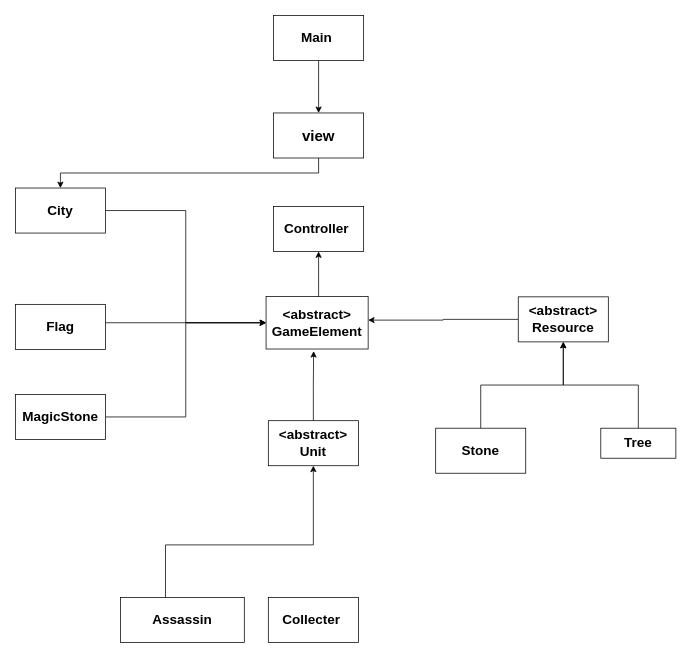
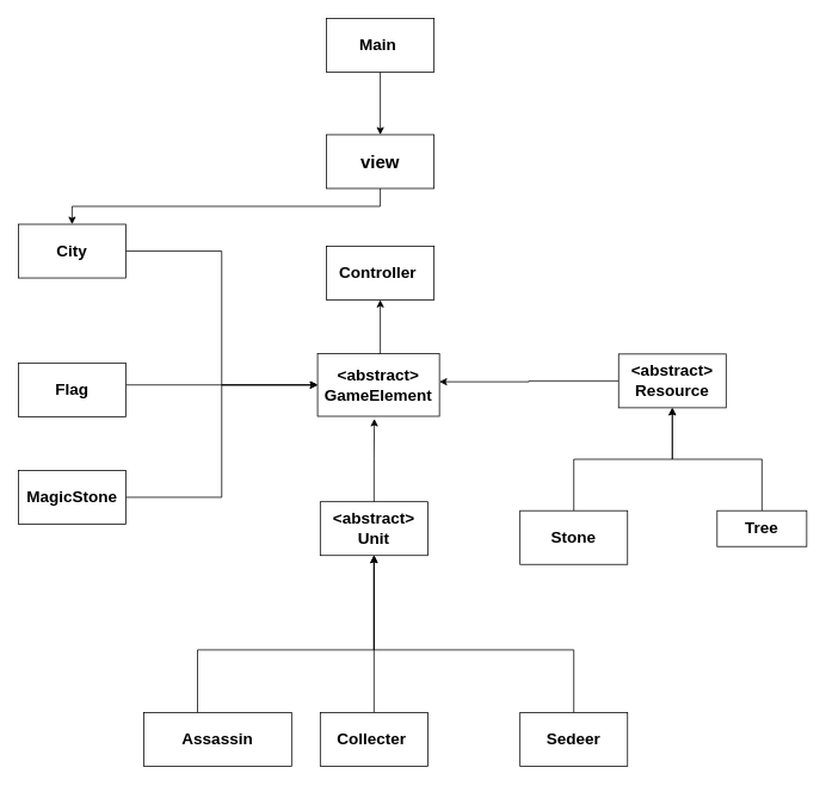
+ <mxCell id="22" style="edgeStyle=orthogonalEdgeStyle;rounded=0;orthogonalLoop=1;jettySize=auto;html=1;entryX=0.5;entryY=1;entryDx=0;entryDy=0;" edge="1" parent="1" source="23" target="17"><mxGeometry relative="1" as="geometry"><Array as="points"><mxPoint x="640" y="725.5" /><mxPoint x="417" y="725.5" /></Array></mxGeometry></mxCell>
+ <mxCell id="20" style="edgeStyle=orthogonalEdgeStyle;rounded=0;orthogonalLoop=1;jettySize=auto;html=1;exitX=0.5;exitY=0;exitDx=0;exitDy=0;entryX=0.5;entryY=1;entryDx=0;entryDy=0;" edge="1" parent="1" source="21" target="17"><mxGeometry relative="1" as="geometry" /></mxCell>
+ <mxCell id="23" value="&lt;span style=&quot;font-size: 18px;&quot;&gt;&lt;b&gt;Sedeer&lt;/b&gt;&lt;/span&gt;" style="rounded=0;whiteSpace=wrap;html=1;" vertex="1" parent="1"><mxGeometry x="580" y="795.5" width="120" height="60" as="geometry" /></mxCell>
